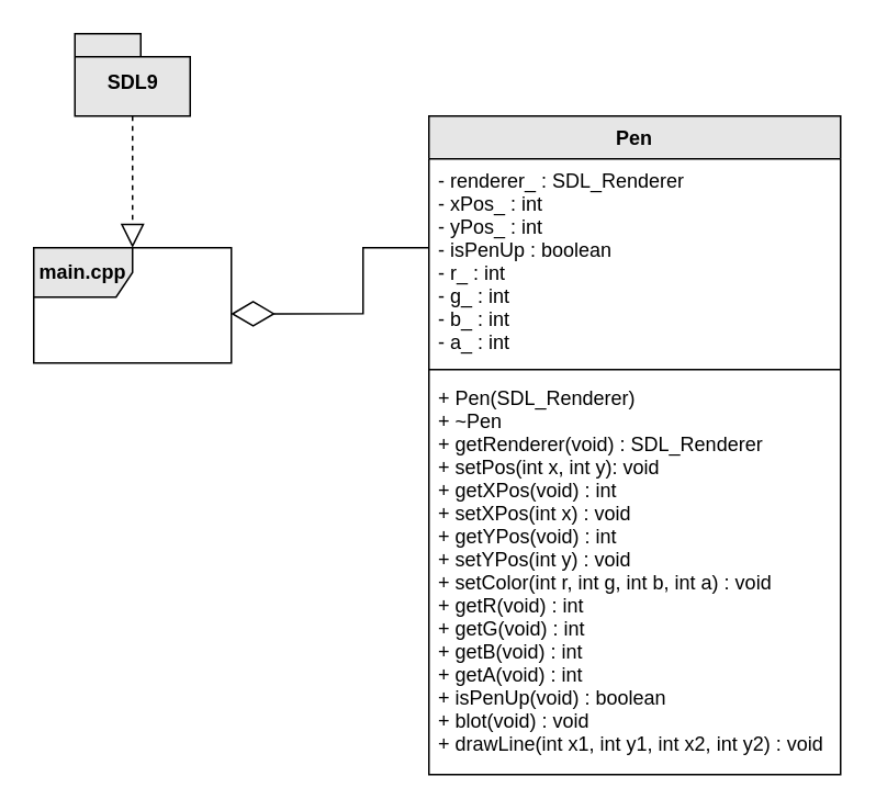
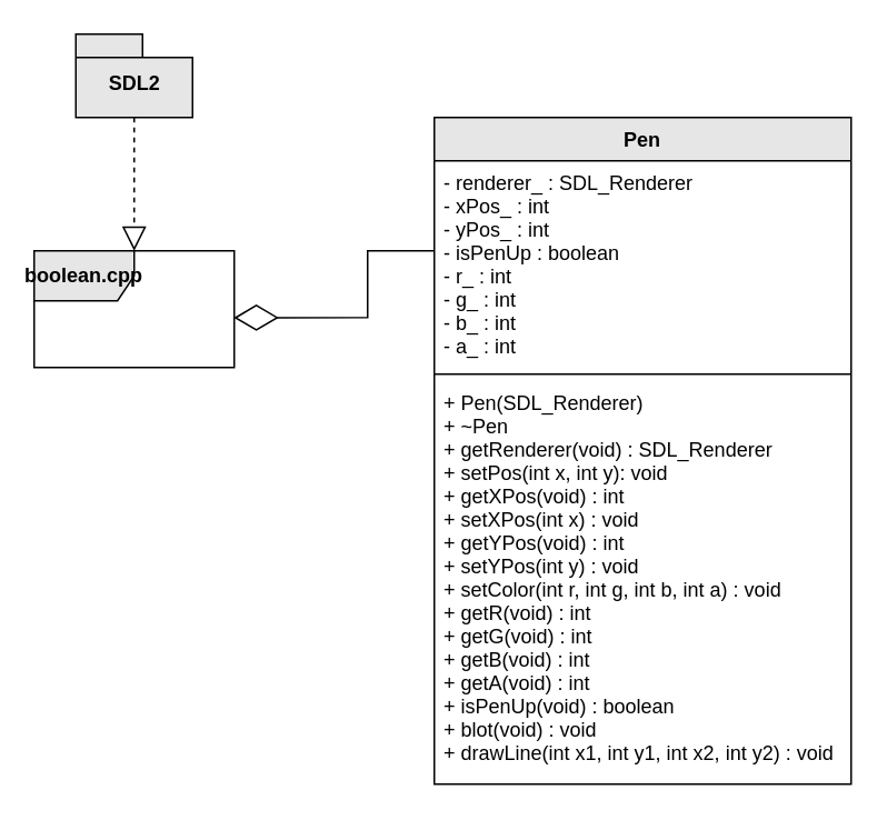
- <mxCell id="7" value="SDL9" style="shape=folder;fontStyle=1;spacingTop=10;tabWidth=40;tabHeight=14;tabPosition=left;html=1;fillColor=#E6E6E6;" vertex="1" parent="1"><mxGeometry x="45" y="20" width="70" height="50" as="geometry" /></mxCell>
+ <mxCell id="7" value="SDL2" style="shape=folder;fontStyle=1;spacingTop=10;tabWidth=40;tabHeight=14;tabPosition=left;html=1;fillColor=#E6E6E6;" vertex="1" parent="1"><mxGeometry x="45" y="20" width="70" height="50" as="geometry" /></mxCell>
- <mxCell id="6" value="&lt;b&gt;main.cpp&lt;/b&gt;" style="shape=umlFrame;whiteSpace=wrap;html=1;fillColor=#E6E6E6;" vertex="1" parent="1"><mxGeometry x="20" y="150" width="120" height="70" as="geometry" /></mxCell>
+ <mxCell id="6" value="&lt;b&gt;boolean.cpp&lt;/b&gt;" style="shape=umlFrame;whiteSpace=wrap;html=1;fillColor=#E6E6E6;" vertex="1" parent="1"><mxGeometry x="20" y="150" width="120" height="70" as="geometry" /></mxCell>
